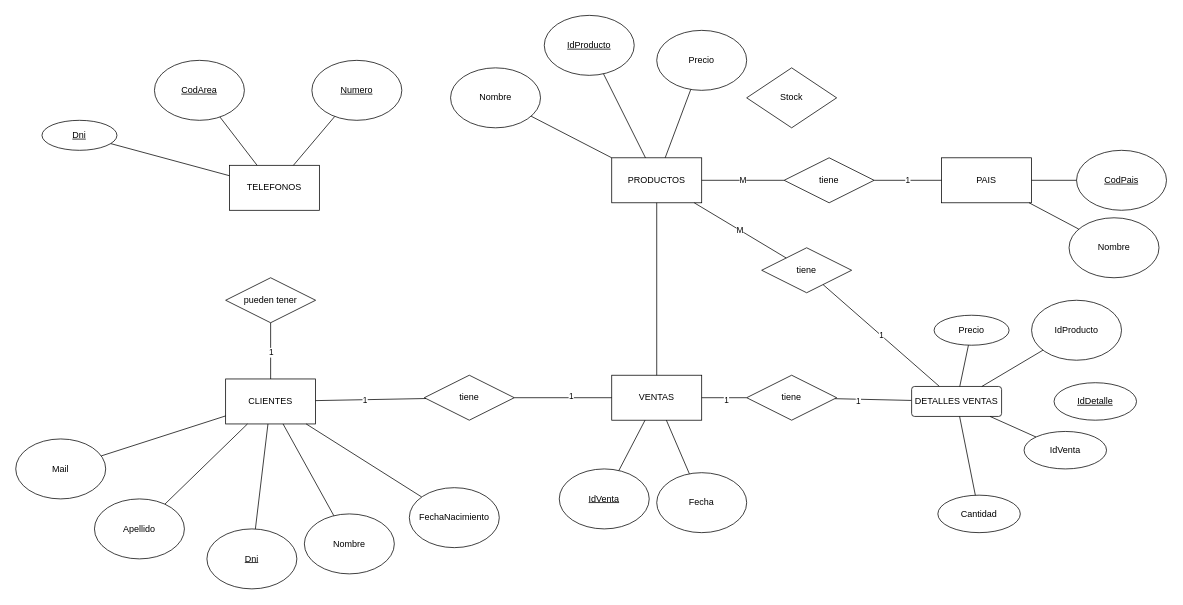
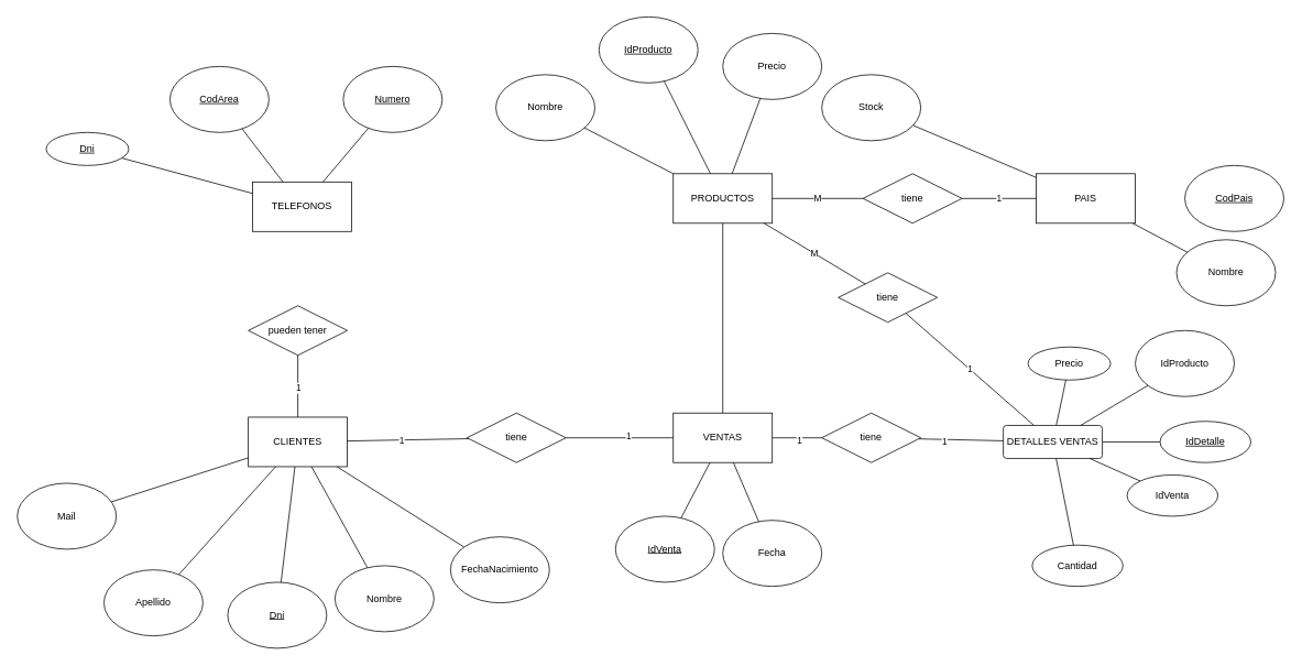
- <mxCell id="8" value="Stock" style="rhombus;whiteSpace=wrap;html=1;fontStyle=0;" parent="1" vertex="1"><mxGeometry x="995" y="90" width="120" height="80" as="geometry" /></mxCell>
+ <mxCell id="8" value="Stock" style="ellipse;whiteSpace=wrap;html=1;fontStyle=0" parent="1" vertex="1"><mxGeometry x="995" y="90" width="120" height="80" as="geometry" /></mxCell>
- <mxCell id="41" value="" style="endArrow=none;html=1;rounded=0;" parent="1" source="5" target="6" edge="1"><mxGeometry width="50" height="50" relative="1" as="geometry"><mxPoint x="1225" y="320" as="sourcePoint" /><mxPoint x="1275" y="270" as="targetPoint" /></mxGeometry></mxCell>
+ <mxCell id="41" value="" style="endArrow=none;html=1;rounded=0;" parent="1" source="5" target="8" edge="1"><mxGeometry width="50" height="50" relative="1" as="geometry"><mxPoint x="1225" y="320" as="sourcePoint" /><mxPoint x="1275" y="270" as="targetPoint" /></mxGeometry></mxCell>
+ <mxCell id="31" value="" style="endArrow=none;html=1;rounded=0;" parent="1" source="32" target="57" edge="1"><mxGeometry width="50" height="50" relative="1" as="geometry"><mxPoint x="1267.724" y="630.041" as="sourcePoint" /><mxPoint x="1345" y="531.892" as="targetPoint" /></mxGeometry></mxCell>
- <mxCell id="12" value="Apellido" style="ellipse;whiteSpace=wrap;html=1;fontStyle=0" parent="1" vertex="1"><mxGeometry x="125" y="665" width="120" height="80" as="geometry" /></mxCell>
+ <mxCell id="12" value="Apellido" style="ellipse;whiteSpace=wrap;html=1;fontStyle=0" parent="1" vertex="1"><mxGeometry x="125" y="690" width="120" height="80" as="geometry" /></mxCell>
